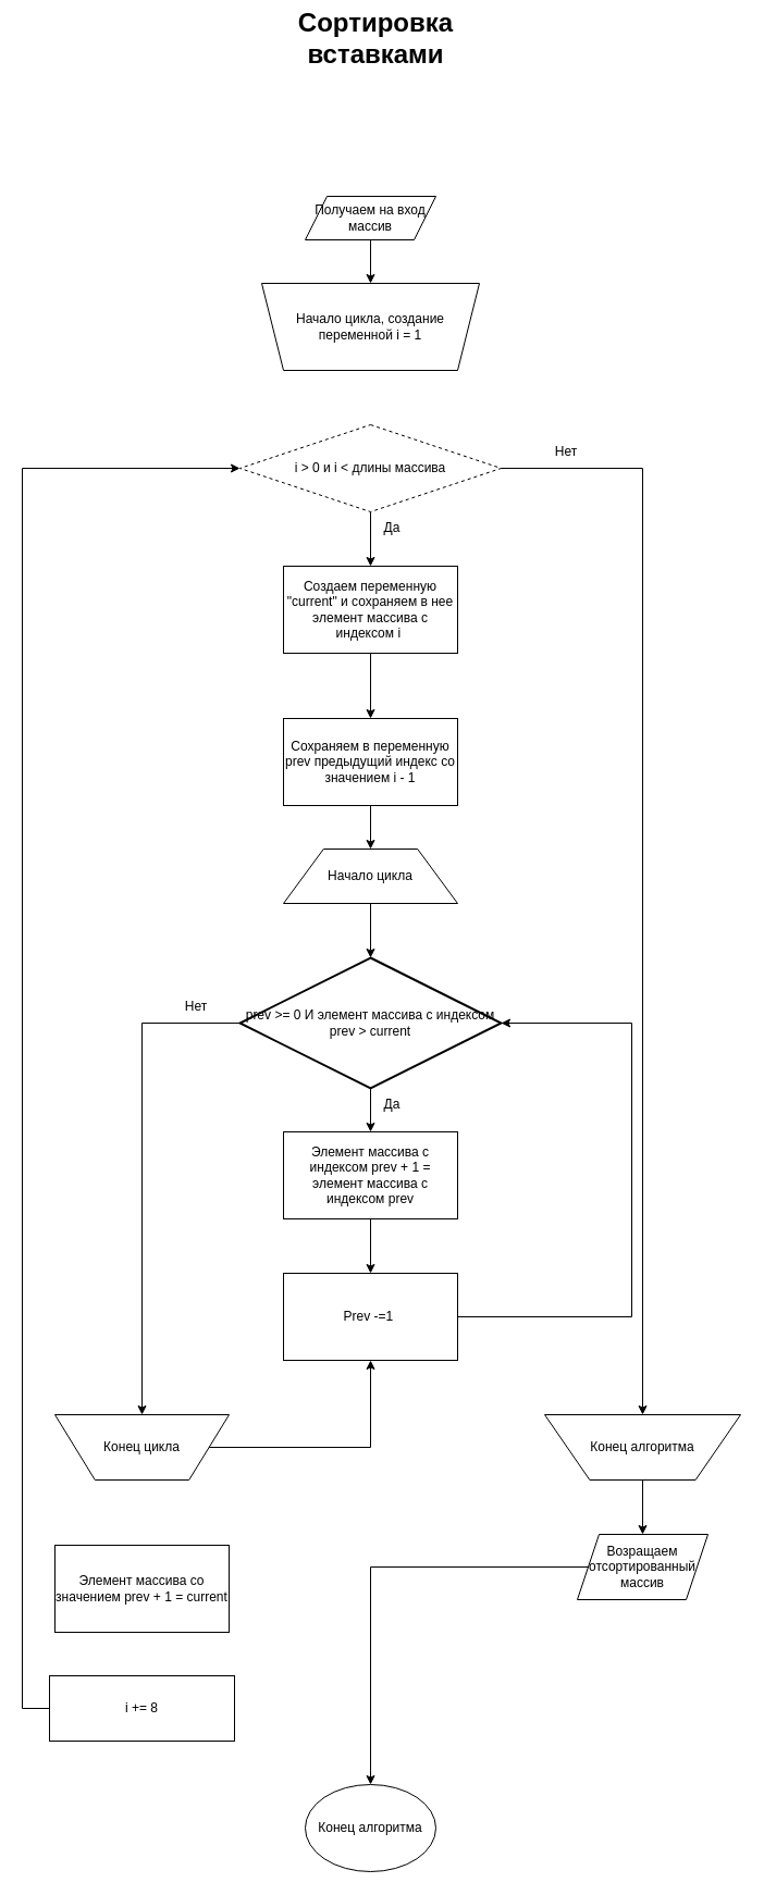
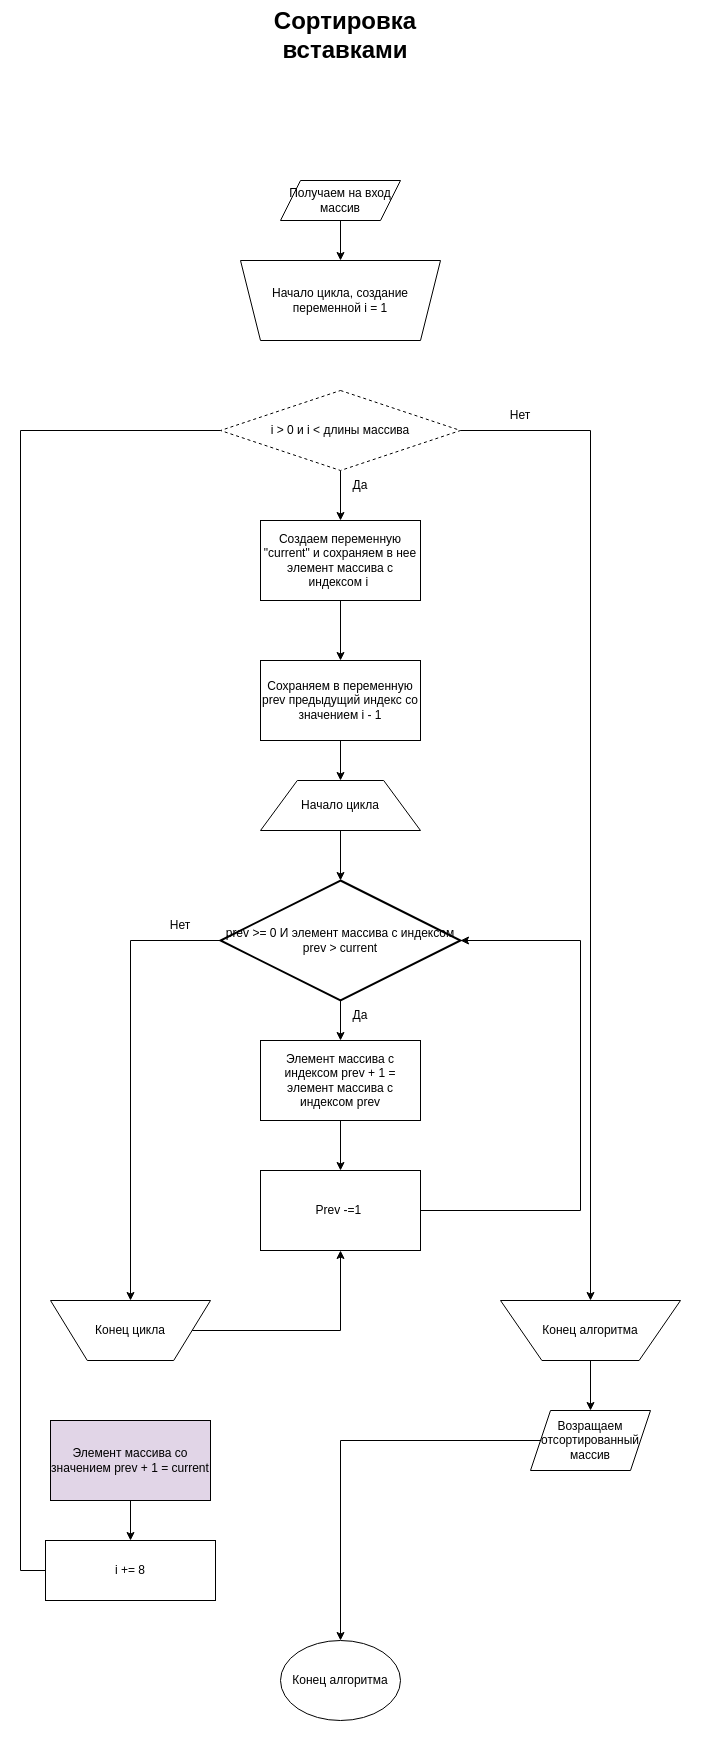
- <mxCell id="29" style="edgeStyle=orthogonalEdgeStyle;rounded=0;orthogonalLoop=1;jettySize=auto;html=1;entryX=0;entryY=0.5;entryDx=0;entryDy=0;" edge="1" parent="1" source="30" target="20"><mxGeometry relative="1" as="geometry"><Array as="points"><mxPoint x="20" y="1570" /><mxPoint x="20" y="430" /></Array></mxGeometry></mxCell>
+ <mxCell id="29" style="edgeStyle=orthogonalEdgeStyle;rounded=0;orthogonalLoop=1;jettySize=auto;html=1;entryX=0;entryY=0.5;entryDx=0;entryDy=0;endArrow=none;" edge="1" parent="1" source="30" target="20"><mxGeometry relative="1" as="geometry"><Array as="points"><mxPoint x="20" y="1570" /><mxPoint x="20" y="430" /></Array></mxGeometry></mxCell>
- <mxCell id="17" value="Элемент массива со значением prev + 1 = current" style="rounded=0;whiteSpace=wrap;html=1;" vertex="1" parent="1"><mxGeometry x="50" y="1420" width="160" height="80" as="geometry" /></mxCell>
+ <mxCell id="17" value="Элемент массива со значением prev + 1 = current" style="rounded=0;whiteSpace=wrap;html=1;fillColor=#e1d5e7;" vertex="1" parent="1"><mxGeometry x="50" y="1420" width="160" height="80" as="geometry" /></mxCell>
+ <mxCell id="16" value="" style="edgeStyle=orthogonalEdgeStyle;rounded=0;orthogonalLoop=1;jettySize=auto;html=1;" edge="1" parent="1" source="17" target="30"><mxGeometry relative="1" as="geometry" /></mxCell>
